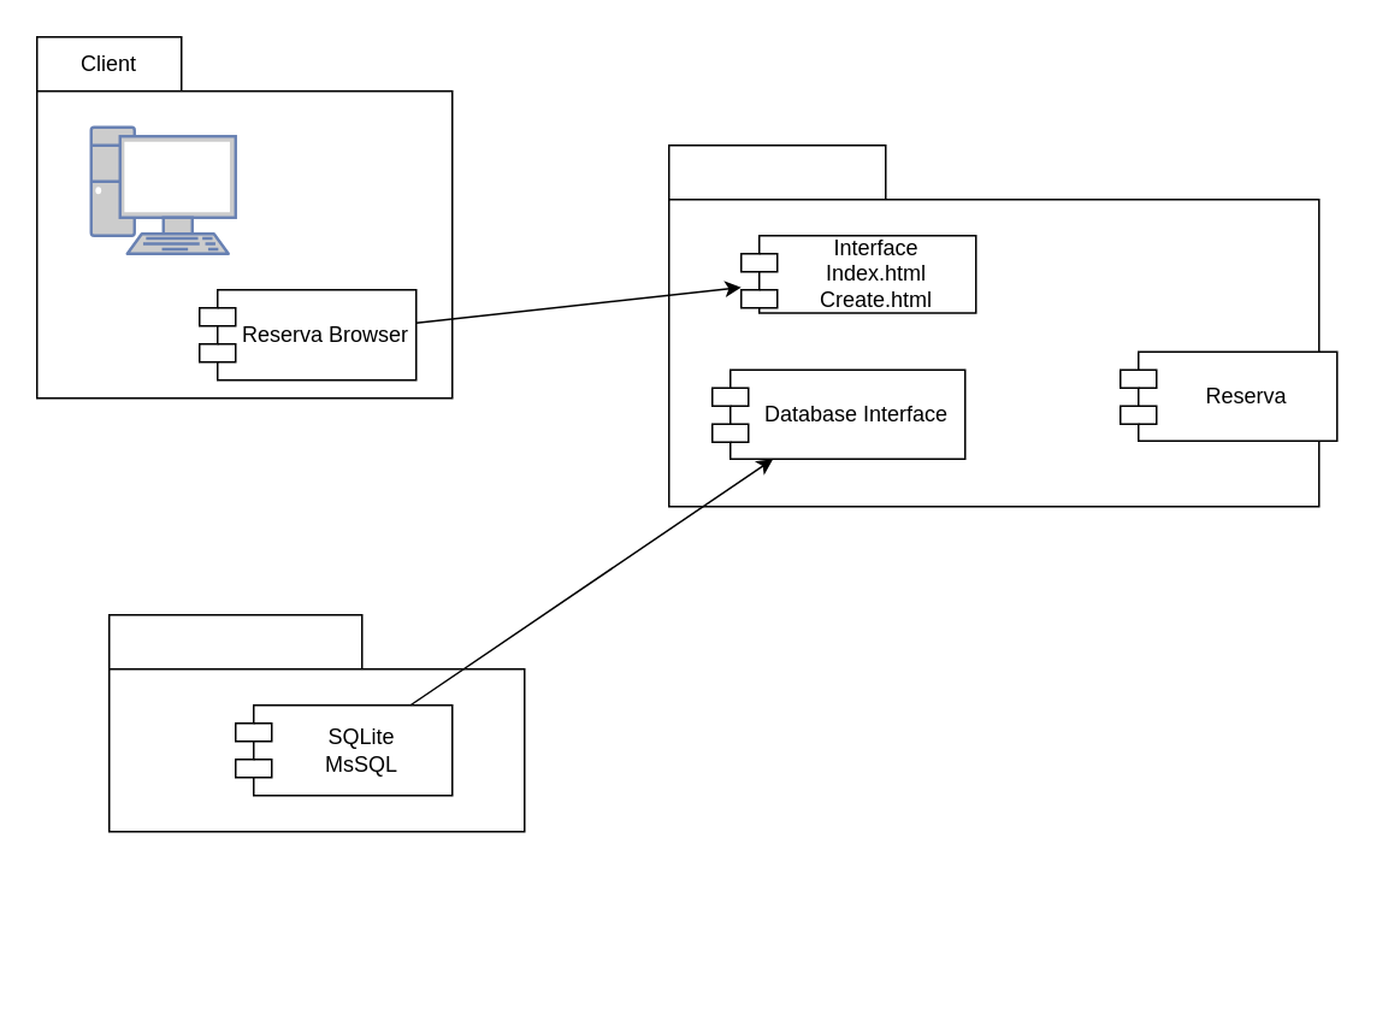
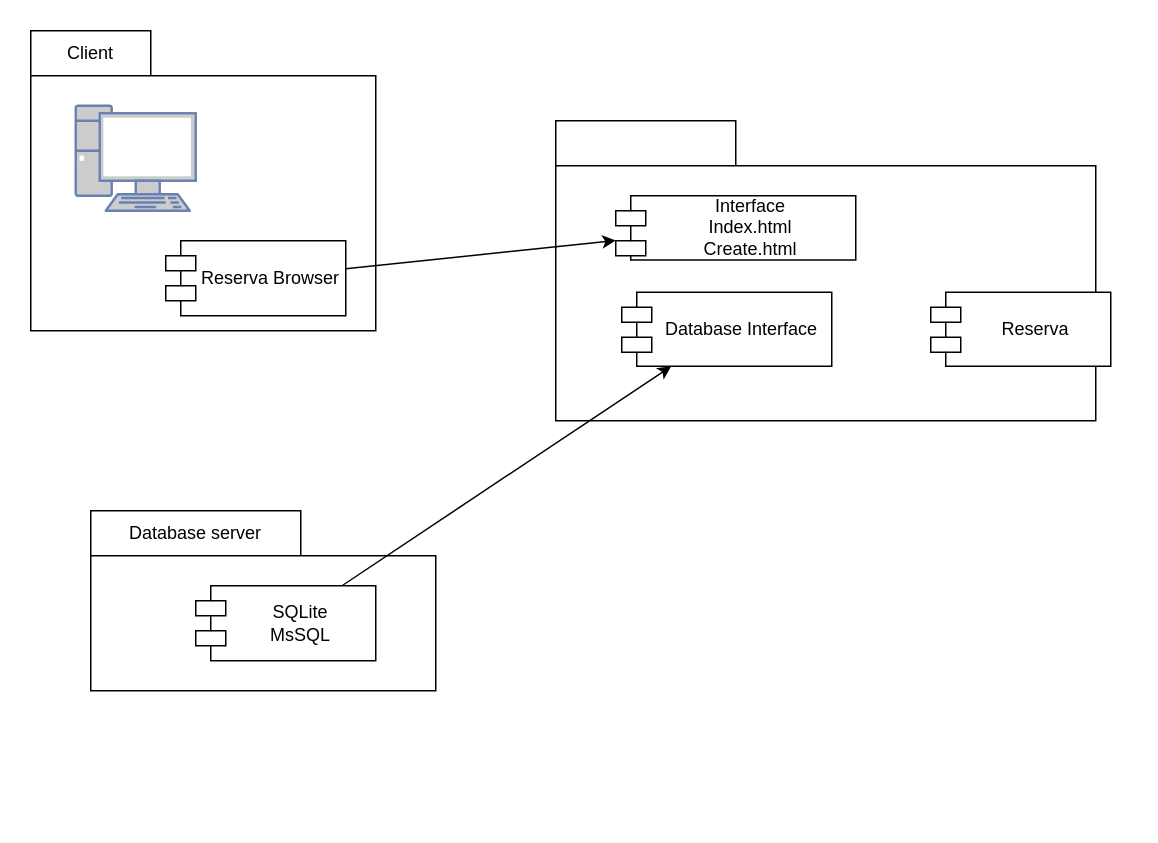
- <mxCell id="9" value="Interface&lt;br&gt;Index.html&lt;div&gt;Create.html&lt;/div&gt;" style="shape=module;align=left;spacingLeft=20;align=center;verticalAlign=middle;whiteSpace=wrap;html=1;" vertex="1" parent="7"><mxGeometry x="30" y="50.001" width="130" height="42.857" as="geometry" /></mxCell>
+ <mxCell id="9" value="Interface&lt;br&gt;Index.html&lt;div&gt;Create.html&lt;/div&gt;" style="shape=module;align=left;spacingLeft=20;align=center;verticalAlign=middle;whiteSpace=wrap;html=1;" vertex="1" parent="7"><mxGeometry x="30" y="50.001" width="160" height="42.857" as="geometry" /></mxCell>
- <mxCell id="10" value="Database Interface" style="shape=module;align=left;spacingLeft=20;align=center;verticalAlign=middle;whiteSpace=wrap;html=1;" vertex="1" parent="7"><mxGeometry x="14" y="124.282" width="140" height="49.355" as="geometry" /></mxCell>
+ <mxCell id="10" value="Database Interface" style="shape=module;align=left;spacingLeft=20;align=center;verticalAlign=middle;whiteSpace=wrap;html=1;" vertex="1" parent="7"><mxGeometry x="34" y="114.282" width="140" height="49.355" as="geometry" /></mxCell>
+ <mxCell id="14" value="Database server" style="text;html=1;align=center;verticalAlign=middle;whiteSpace=wrap;rounded=0;" vertex="1" parent="12"><mxGeometry x="30" width="100" height="30" as="geometry" /></mxCell>
